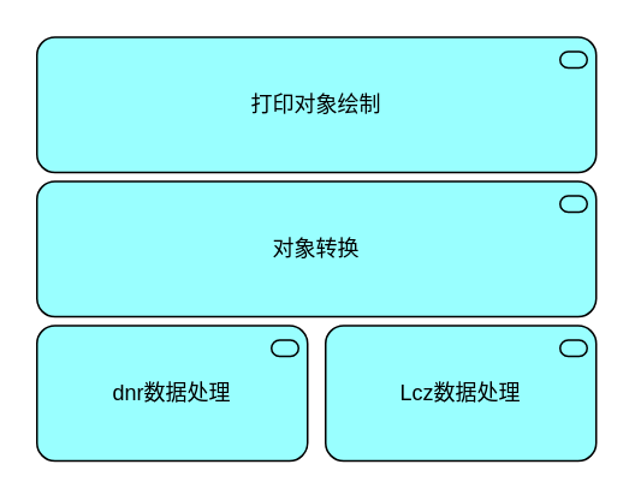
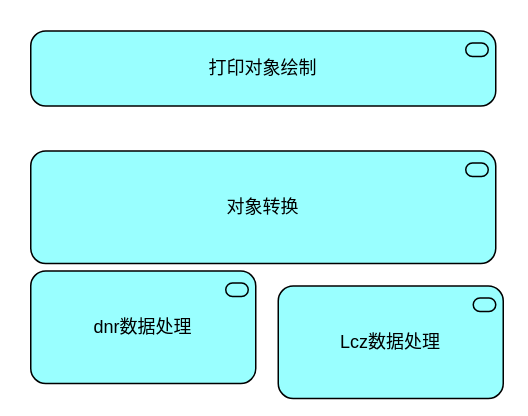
- <mxCell id="4" value="打印对象绘制" style="html=1;outlineConnect=0;whiteSpace=wrap;fillColor=#99ffff;shape=mxgraph.archimate3.application;appType=serv;archiType=rounded" parent="1" vertex="1"><mxGeometry x="20" y="20" width="310" height="75" as="geometry" /></mxCell>
+ <mxCell id="4" value="打印对象绘制" style="html=1;outlineConnect=0;whiteSpace=wrap;fillColor=#99ffff;shape=mxgraph.archimate3.application;appType=serv;archiType=rounded" parent="1" vertex="1"><mxGeometry x="20" y="20" width="310" height="50" as="geometry" /></mxCell>
- <mxCell id="3" value="Lcz数据处理" style="html=1;outlineConnect=0;whiteSpace=wrap;fillColor=#99ffff;shape=mxgraph.archimate3.application;appType=serv;archiType=rounded" parent="1" vertex="1"><mxGeometry x="180" y="180" width="150" height="75" as="geometry" /></mxCell>
+ <mxCell id="3" value="Lcz数据处理" style="html=1;outlineConnect=0;whiteSpace=wrap;fillColor=#99ffff;shape=mxgraph.archimate3.application;appType=serv;archiType=rounded" parent="1" vertex="1"><mxGeometry x="185" y="190" width="150" height="75" as="geometry" /></mxCell>
